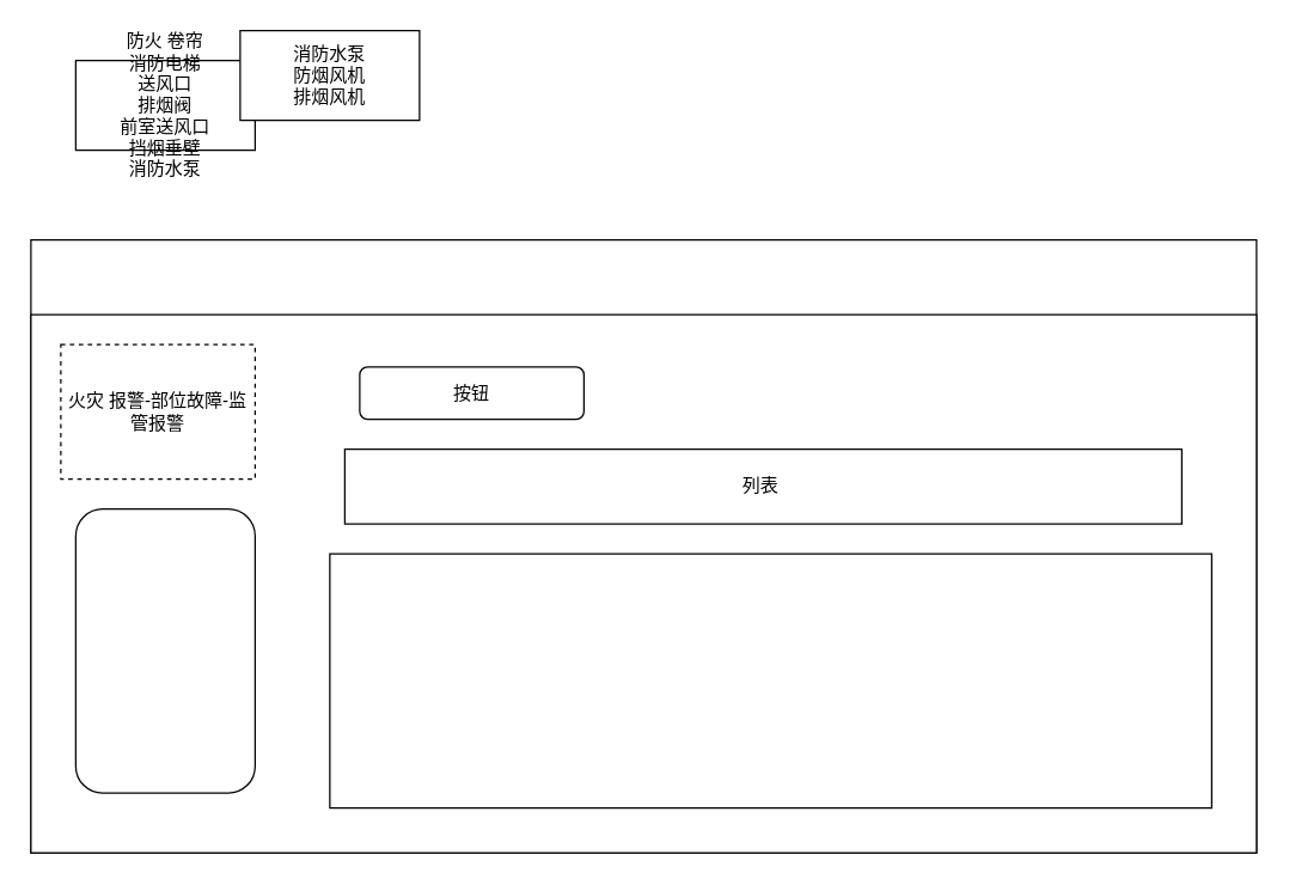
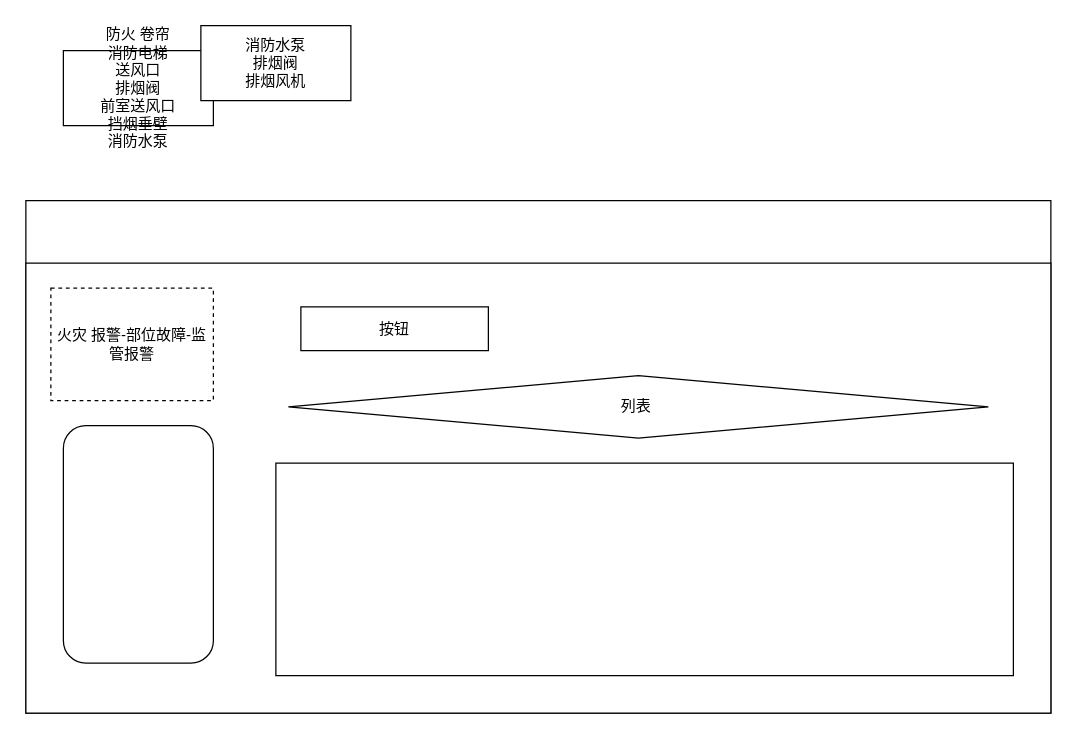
- <mxCell id="10" value="消防水泵&lt;br&gt;防烟风机&lt;br&gt;排烟风机" style="whiteSpace=wrap;html=1;" vertex="1" parent="1"><mxGeometry x="160" y="20" width="120" height="60" as="geometry" /></mxCell>
+ <mxCell id="10" value="消防水泵&lt;br&gt;排烟阀&lt;br&gt;排烟风机" style="whiteSpace=wrap;html=1;" vertex="1" parent="1"><mxGeometry x="160" y="20" width="120" height="60" as="geometry" /></mxCell>
- <mxCell id="5" value="按钮" style="whiteSpace=wrap;html=1;rounded=1;" vertex="1" parent="1"><mxGeometry x="240" y="245" width="150" height="35" as="geometry" /></mxCell>
+ <mxCell id="5" value="按钮" style="rounded=0;whiteSpace=wrap;html=1;" vertex="1" parent="1"><mxGeometry x="240" y="245" width="150" height="35" as="geometry" /></mxCell>
- <mxCell id="6" value="列表&amp;nbsp;" style="rounded=0;whiteSpace=wrap;html=1;" vertex="1" parent="1"><mxGeometry x="230" y="300" width="560" height="50" as="geometry" /></mxCell>
+ <mxCell id="6" value="列表&amp;nbsp;" style="rhombus;whiteSpace=wrap;html=1;" vertex="1" parent="1"><mxGeometry x="230" y="300" width="560" height="50" as="geometry" /></mxCell>
